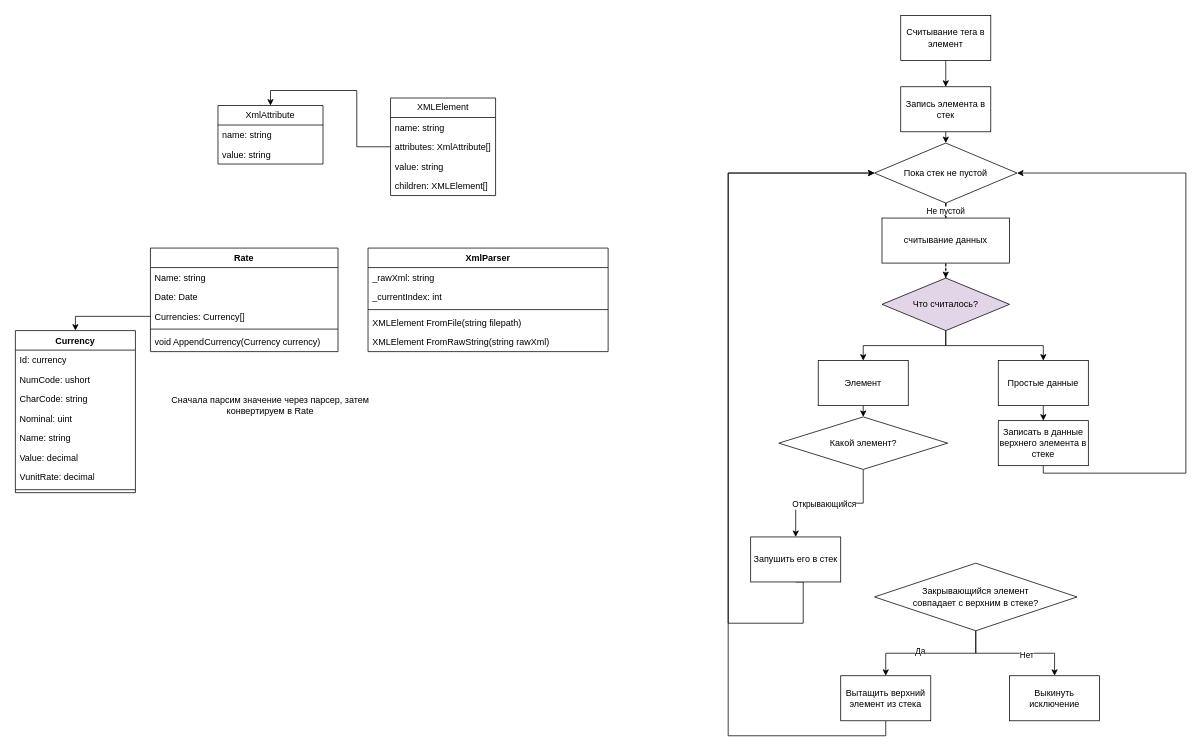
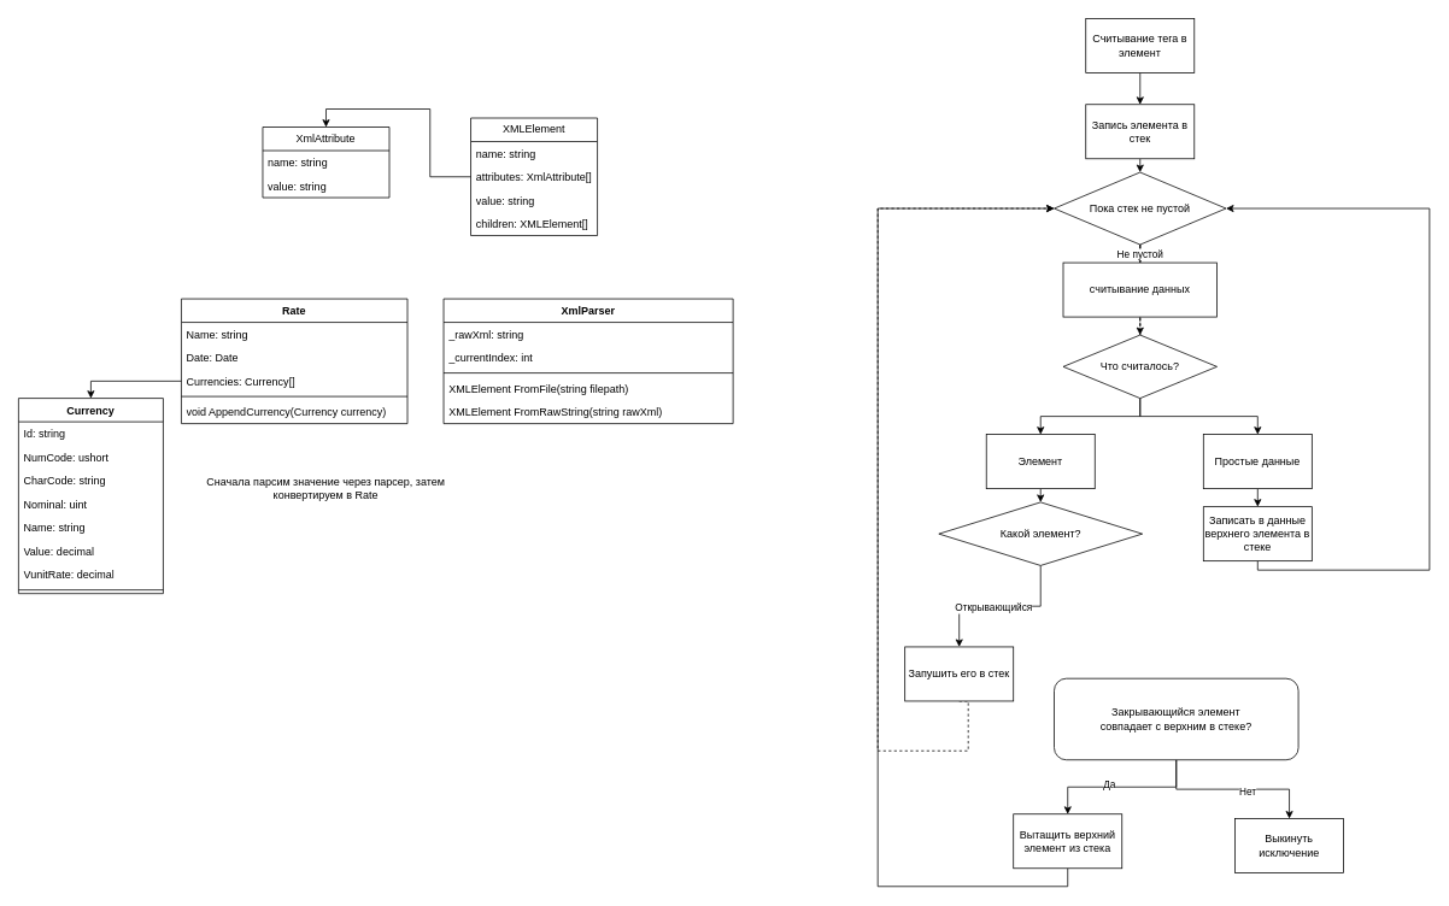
- <mxCell id="45" value="Что считалось?" style="rhombus;whiteSpace=wrap;html=1;rounded=0;fillColor=#e1d5e7;" vertex="1" parent="1"><mxGeometry x="1175" y="370" width="170" height="70" as="geometry" /></mxCell>
+ <mxCell id="45" value="Что считалось?" style="rhombus;whiteSpace=wrap;html=1;rounded=0;" vertex="1" parent="1"><mxGeometry x="1175" y="370" width="170" height="70" as="geometry" /></mxCell>
- <mxCell id="3" value="Id: currency" style="text;strokeColor=none;fillColor=none;align=left;verticalAlign=top;spacingLeft=4;spacingRight=4;overflow=hidden;rotatable=0;points=[[0,0.5],[1,0.5]];portConstraint=eastwest;whiteSpace=wrap;html=1;" parent="2" vertex="1"><mxGeometry y="26" width="160" height="26" as="geometry" /></mxCell>
+ <mxCell id="3" value="Id: string" style="text;strokeColor=none;fillColor=none;align=left;verticalAlign=top;spacingLeft=4;spacingRight=4;overflow=hidden;rotatable=0;points=[[0,0.5],[1,0.5]];portConstraint=eastwest;whiteSpace=wrap;html=1;" parent="2" vertex="1"><mxGeometry y="26" width="160" height="26" as="geometry" /></mxCell>
- <mxCell id="61" value="Закрывающийся элемент &lt;br&gt;совпадает с верхним в стеке?" style="rhombus;whiteSpace=wrap;html=1;" vertex="1" parent="1"><mxGeometry x="1165" y="750" width="270" height="90" as="geometry" /></mxCell>
+ <mxCell id="61" value="Закрывающийся элемент &lt;br&gt;совпадает с верхним в стеке?" style="whiteSpace=wrap;html=1;rounded=1;" vertex="1" parent="1"><mxGeometry x="1165" y="750" width="270" height="90" as="geometry" /></mxCell>
- <mxCell id="55" style="edgeStyle=orthogonalEdgeStyle;rounded=0;orthogonalLoop=1;jettySize=auto;html=1;exitX=0.5;exitY=1;exitDx=0;exitDy=0;entryX=0;entryY=0.5;entryDx=0;entryDy=0;" edge="1" parent="1" source="56" target="40"><mxGeometry relative="1" as="geometry"><Array as="points"><mxPoint x="1070" y="830" /><mxPoint x="970" y="830" /><mxPoint x="970" y="230" /></Array></mxGeometry></mxCell>
+ <mxCell id="55" style="edgeStyle=orthogonalEdgeStyle;rounded=0;orthogonalLoop=1;jettySize=auto;html=1;exitX=0.5;exitY=1;exitDx=0;exitDy=0;entryX=0;entryY=0.5;entryDx=0;entryDy=0;dashed=1;" edge="1" parent="1" source="56" target="40"><mxGeometry relative="1" as="geometry"><Array as="points"><mxPoint x="1070" y="830" /><mxPoint x="970" y="830" /><mxPoint x="970" y="230" /></Array></mxGeometry></mxCell>
- <mxCell id="64" value="Выкинуть исключение" style="whiteSpace=wrap;html=1;" vertex="1" parent="1"><mxGeometry x="1345" y="900" width="120" height="60" as="geometry" /></mxCell>
+ <mxCell id="64" value="Выкинуть исключение" style="whiteSpace=wrap;html=1;" vertex="1" parent="1"><mxGeometry x="1365" y="905" width="120" height="60" as="geometry" /></mxCell>
